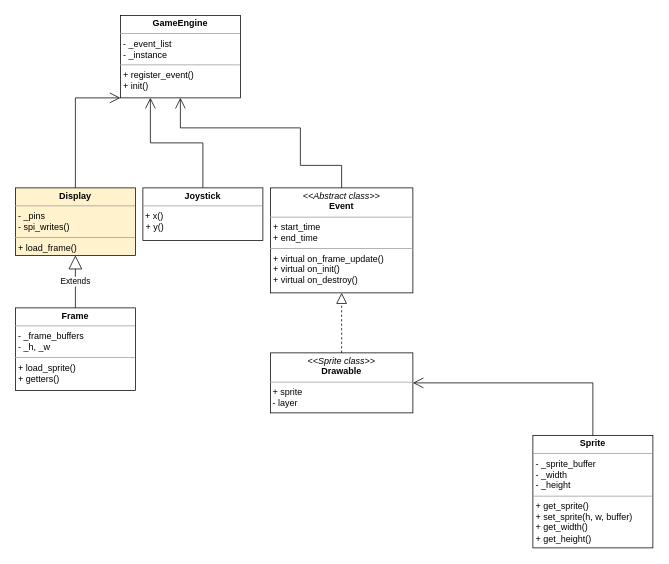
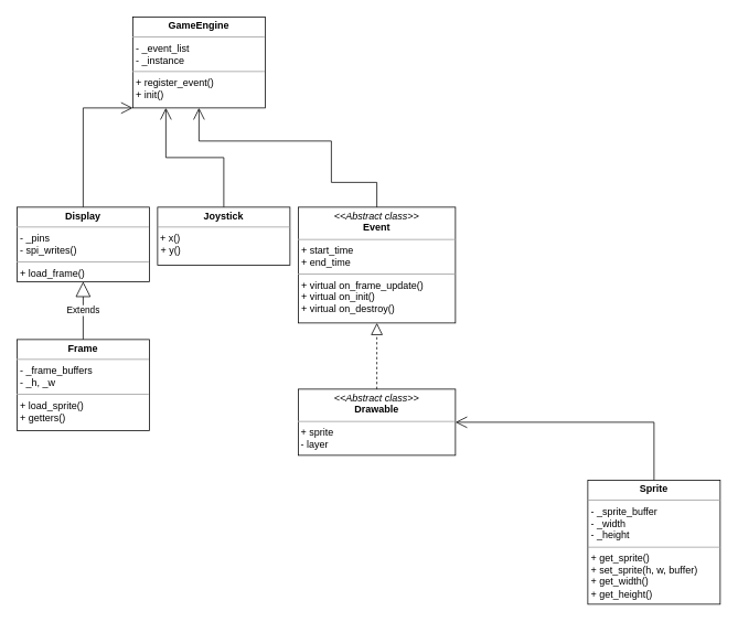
- <mxCell id="4" value="&lt;p style=&quot;margin:0px;margin-top:4px;text-align:center;&quot;&gt;&lt;b&gt;Display&lt;/b&gt;&lt;/p&gt;&lt;hr size=&quot;1&quot;&gt;&lt;p style=&quot;margin:0px;margin-left:4px;&quot;&gt;- _pins&lt;/p&gt;&lt;p style=&quot;margin:0px;margin-left:4px;&quot;&gt;- spi_writes()&lt;/p&gt;&lt;hr size=&quot;1&quot;&gt;&lt;p style=&quot;margin:0px;margin-left:4px;&quot;&gt;+ load_frame()&lt;br&gt;&lt;/p&gt;" style="verticalAlign=top;align=left;overflow=fill;fontSize=12;fontFamily=Helvetica;html=1;fillColor=#fff2cc;" vertex="1" parent="1"><mxGeometry x="20" y="250" width="160" height="90" as="geometry" /></mxCell>
+ <mxCell id="4" value="&lt;p style=&quot;margin:0px;margin-top:4px;text-align:center;&quot;&gt;&lt;b&gt;Display&lt;/b&gt;&lt;/p&gt;&lt;hr size=&quot;1&quot;&gt;&lt;p style=&quot;margin:0px;margin-left:4px;&quot;&gt;- _pins&lt;/p&gt;&lt;p style=&quot;margin:0px;margin-left:4px;&quot;&gt;- spi_writes()&lt;/p&gt;&lt;hr size=&quot;1&quot;&gt;&lt;p style=&quot;margin:0px;margin-left:4px;&quot;&gt;+ load_frame()&lt;br&gt;&lt;/p&gt;" style="verticalAlign=top;align=left;overflow=fill;fontSize=12;fontFamily=Helvetica;html=1;" vertex="1" parent="1"><mxGeometry x="20" y="250" width="160" height="90" as="geometry" /></mxCell>
- <mxCell id="11" value="&lt;p style=&quot;margin:0px;margin-top:4px;text-align:center;&quot;&gt;&lt;i&gt;&amp;lt;&amp;lt;Sprite class&amp;gt;&amp;gt;&lt;/i&gt;&lt;br&gt;&lt;b&gt;Drawable&lt;/b&gt;&lt;br&gt;&lt;/p&gt;&lt;hr size=&quot;1&quot;&gt;&lt;div&gt;&amp;nbsp;+ sprite&lt;/div&gt;&lt;div&gt;&amp;nbsp;- layer&lt;br&gt;&lt;/div&gt;" style="verticalAlign=top;align=left;overflow=fill;fontSize=12;fontFamily=Helvetica;html=1;" vertex="1" parent="1"><mxGeometry x="360" y="470" width="190" height="80" as="geometry" /></mxCell>
+ <mxCell id="11" value="&lt;p style=&quot;margin:0px;margin-top:4px;text-align:center;&quot;&gt;&lt;i&gt;&amp;lt;&amp;lt;Abstract class&amp;gt;&amp;gt;&lt;/i&gt;&lt;br&gt;&lt;b&gt;Drawable&lt;/b&gt;&lt;br&gt;&lt;/p&gt;&lt;hr size=&quot;1&quot;&gt;&lt;div&gt;&amp;nbsp;+ sprite&lt;/div&gt;&lt;div&gt;&amp;nbsp;- layer&lt;br&gt;&lt;/div&gt;" style="verticalAlign=top;align=left;overflow=fill;fontSize=12;fontFamily=Helvetica;html=1;" vertex="1" parent="1"><mxGeometry x="360" y="470" width="190" height="80" as="geometry" /></mxCell>
